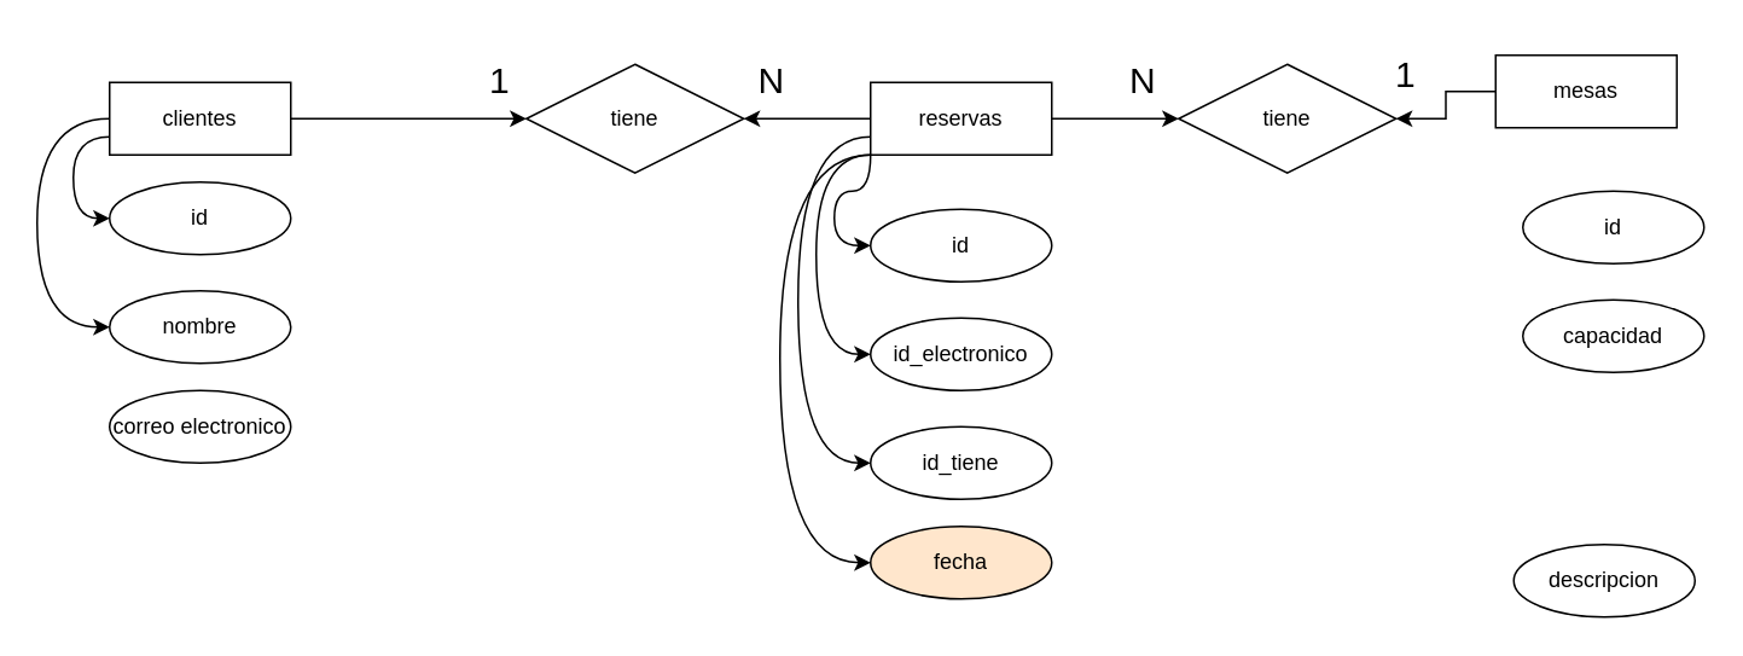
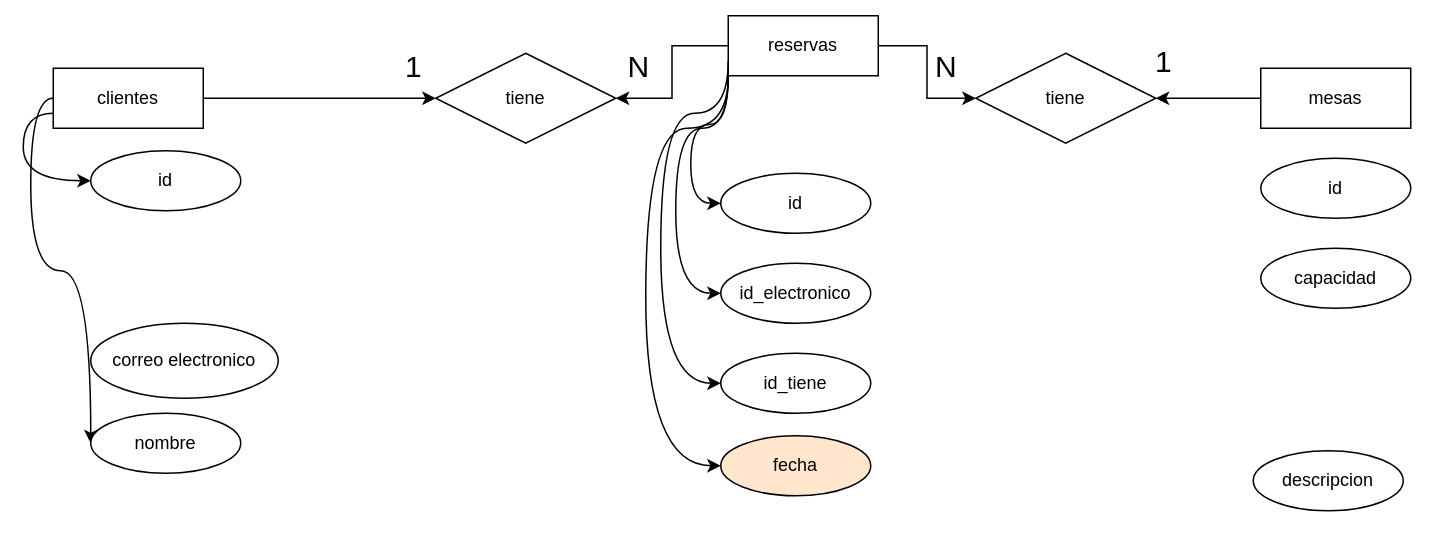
- <mxCell id="14" value="mesas" style="whiteSpace=wrap;html=1;align=center;" vertex="1" parent="1"><mxGeometry x="825" y="30" width="100" height="40" as="geometry" /></mxCell>
+ <mxCell id="14" value="mesas" style="whiteSpace=wrap;html=1;align=center;" vertex="1" parent="1"><mxGeometry x="840" y="45" width="100" height="40" as="geometry" /></mxCell>
- <mxCell id="5" value="clientes" style="whiteSpace=wrap;html=1;align=center;" vertex="1" parent="1"><mxGeometry x="60" y="45" width="100" height="40" as="geometry" /></mxCell>
+ <mxCell id="5" value="clientes" style="whiteSpace=wrap;html=1;align=center;" vertex="1" parent="1"><mxGeometry x="35" y="45" width="100" height="40" as="geometry" /></mxCell>
- <mxCell id="12" value="reservas" style="whiteSpace=wrap;html=1;align=center;" vertex="1" parent="1"><mxGeometry x="480" y="45" width="100" height="40" as="geometry" /></mxCell>
+ <mxCell id="12" value="reservas" style="whiteSpace=wrap;html=1;align=center;" vertex="1" parent="1"><mxGeometry x="485" y="10" width="100" height="40" as="geometry" /></mxCell>
- <mxCell id="19" value="nombre" style="ellipse;whiteSpace=wrap;html=1;align=center;" vertex="1" parent="1"><mxGeometry x="60" y="160" width="100" height="40" as="geometry" /></mxCell>
+ <mxCell id="19" value="nombre" style="ellipse;whiteSpace=wrap;html=1;align=center;" vertex="1" parent="1"><mxGeometry x="60" y="275" width="100" height="40" as="geometry" /></mxCell>
- <mxCell id="18" value="correo electronico" style="ellipse;whiteSpace=wrap;html=1;align=center;" vertex="1" parent="1"><mxGeometry x="60" y="215" width="100" height="40" as="geometry" /></mxCell>
+ <mxCell id="18" value="correo electronico" style="ellipse;whiteSpace=wrap;html=1;align=center;" vertex="1" parent="1"><mxGeometry x="60" y="215" width="125" height="50" as="geometry" /></mxCell>
